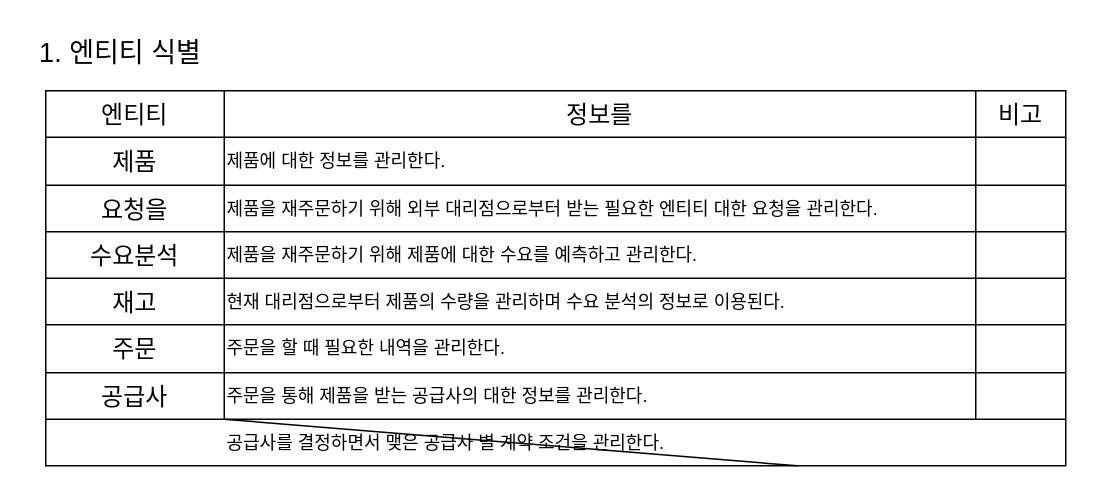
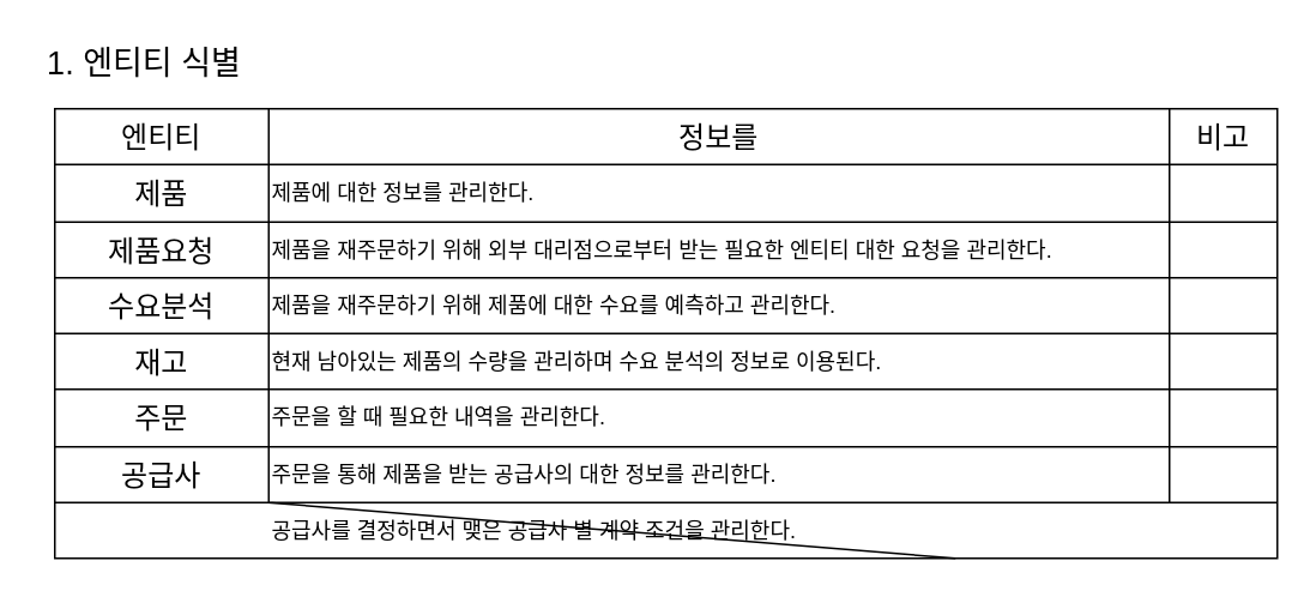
- <mxCell id="13" value="요청을" style="shape=partialRectangle;html=1;whiteSpace=wrap;connectable=0;overflow=hidden;fillColor=none;top=0;left=0;bottom=0;right=0;pointerEvents=1;fontSize=16;" vertex="1" parent="12"><mxGeometry width="119" height="31" as="geometry"><mxRectangle width="119" height="31" as="alternateBounds" /></mxGeometry></mxCell>
+ <mxCell id="13" value="제품요청" style="shape=partialRectangle;html=1;whiteSpace=wrap;connectable=0;overflow=hidden;fillColor=none;top=0;left=0;bottom=0;right=0;pointerEvents=1;fontSize=16;" vertex="1" parent="12"><mxGeometry width="119" height="31" as="geometry"><mxRectangle width="119" height="31" as="alternateBounds" /></mxGeometry></mxCell>
- <mxCell id="22" value="현재 대리점으로부터 제품의 수량을 관리하며 수요 분석의 정보로 이용된다." style="shape=partialRectangle;html=1;whiteSpace=wrap;connectable=0;overflow=hidden;fillColor=none;top=0;left=0;bottom=0;right=0;pointerEvents=1;fontSize=12;align=left;" vertex="1" parent="20"><mxGeometry x="119" width="501" height="31" as="geometry"><mxRectangle width="501" height="31" as="alternateBounds" /></mxGeometry></mxCell>
+ <mxCell id="22" value="현재 남아있는 제품의 수량을 관리하며 수요 분석의 정보로 이용된다." style="shape=partialRectangle;html=1;whiteSpace=wrap;connectable=0;overflow=hidden;fillColor=none;top=0;left=0;bottom=0;right=0;pointerEvents=1;fontSize=12;align=left;" vertex="1" parent="20"><mxGeometry x="119" width="501" height="31" as="geometry"><mxRectangle width="501" height="31" as="alternateBounds" /></mxGeometry></mxCell>
